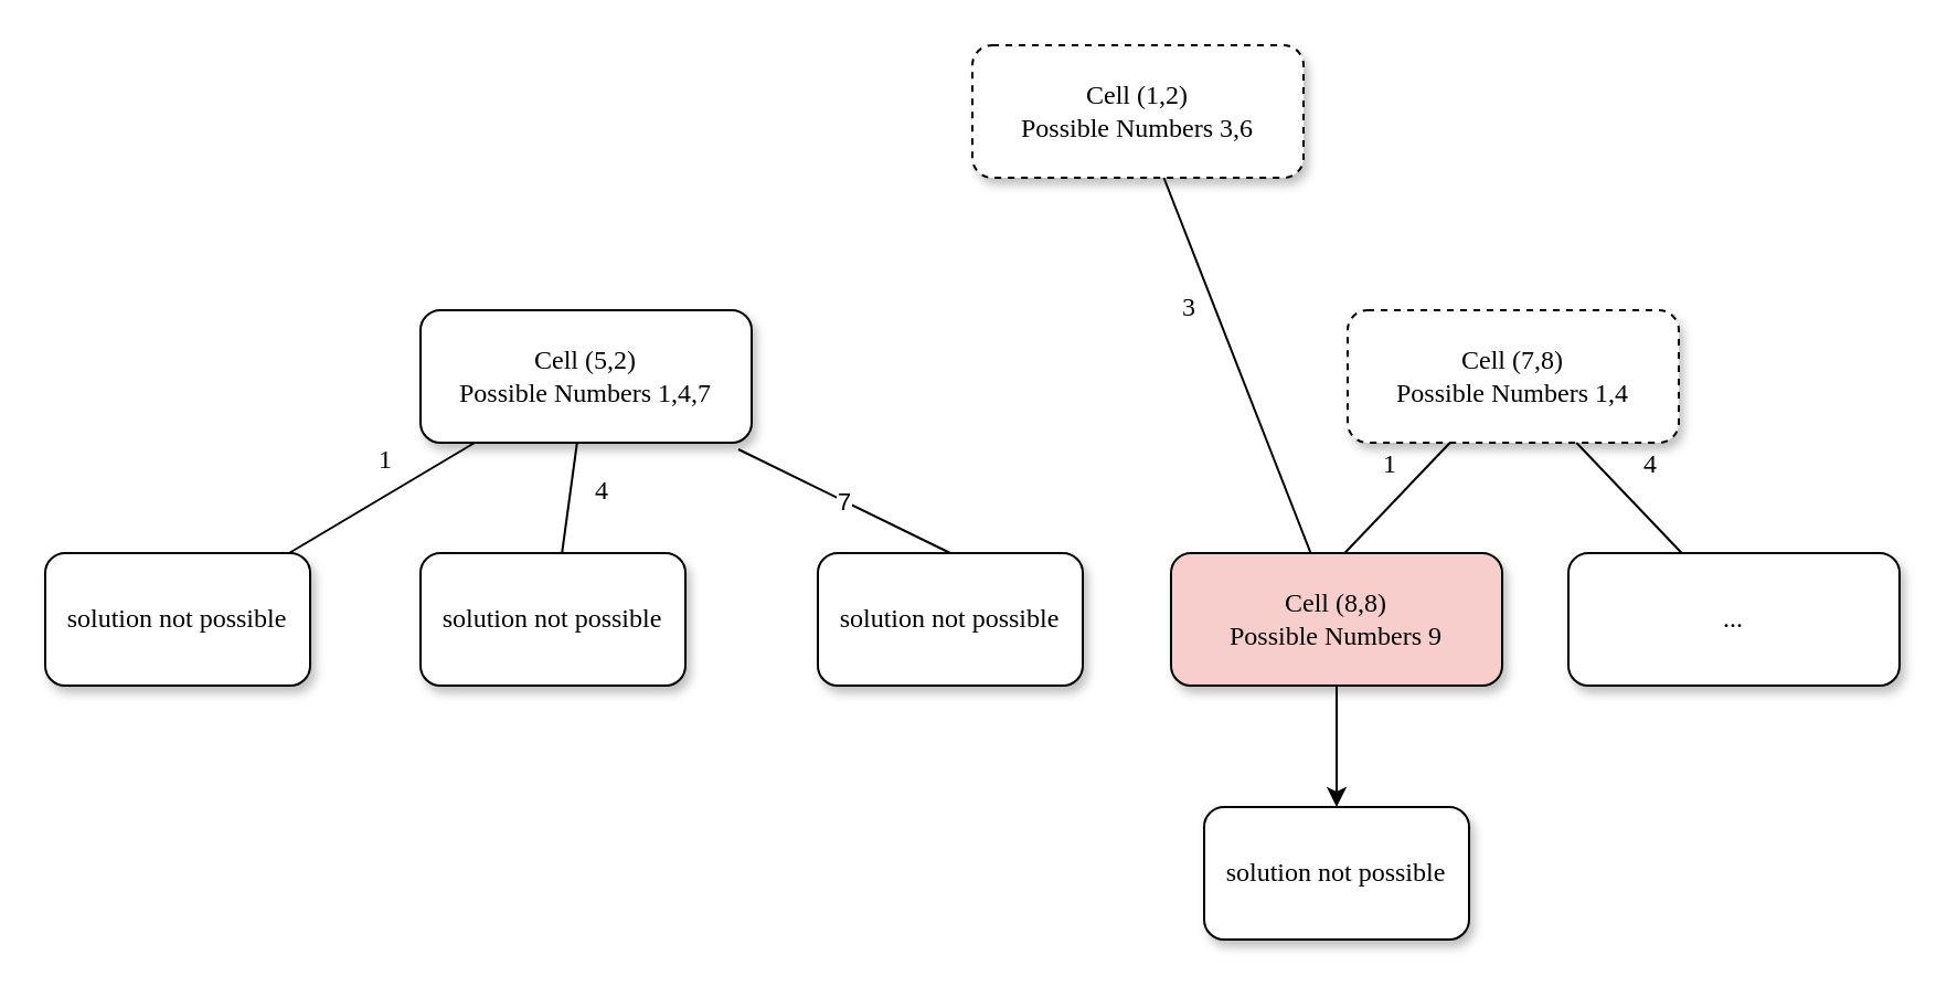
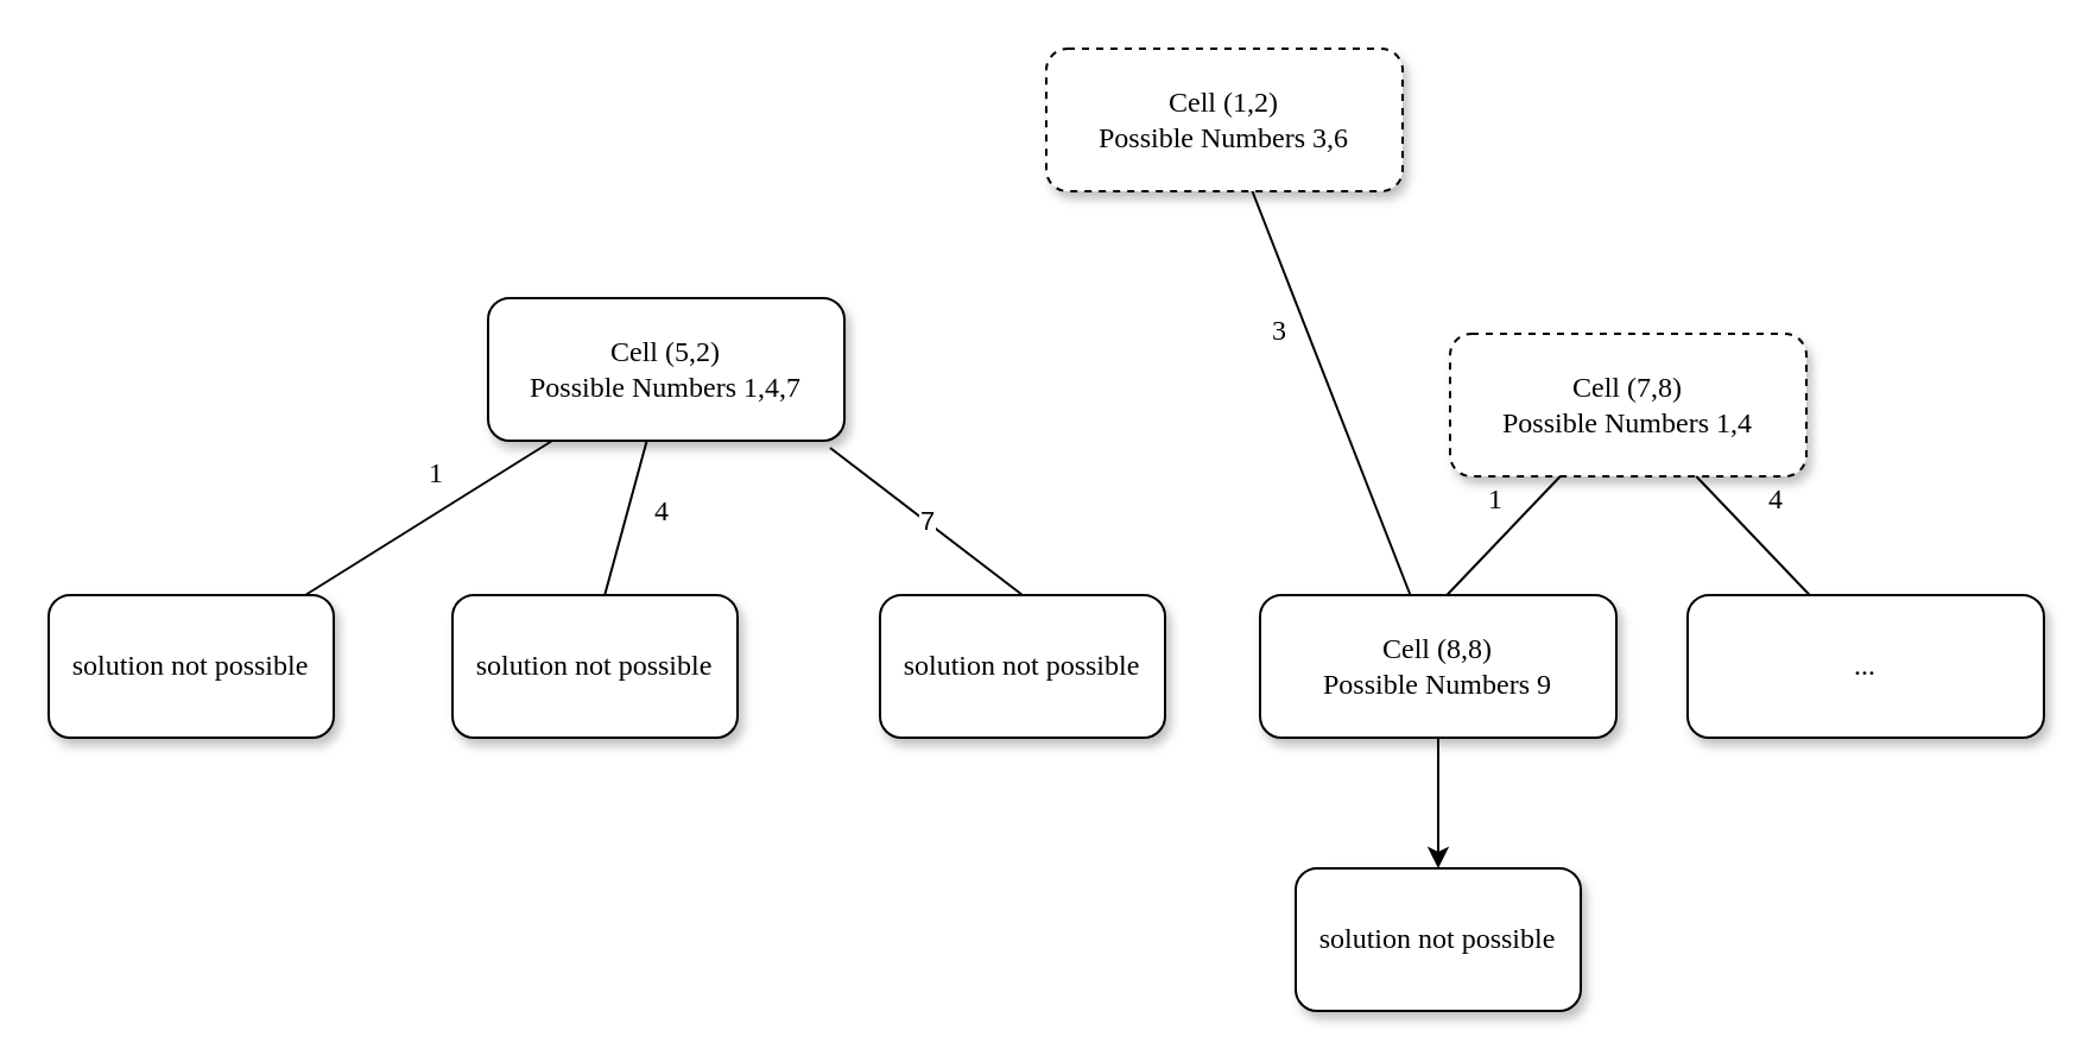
- <mxCell id="3" value="&lt;div&gt;Cell (5,2)&lt;/div&gt;&lt;div&gt;Possible Numbers 1,4,7&lt;br&gt;&lt;/div&gt;" style="whiteSpace=wrap;html=1;rounded=1;shadow=1;labelBackgroundColor=none;strokeWidth=1;fontFamily=Verdana;fontSize=12;align=center;" parent="1" vertex="1"><mxGeometry x="190" y="140" width="150" height="60" as="geometry" /></mxCell>
+ <mxCell id="3" value="&lt;div&gt;Cell (5,2)&lt;/div&gt;&lt;div&gt;Possible Numbers 1,4,7&lt;br&gt;&lt;/div&gt;" style="whiteSpace=wrap;html=1;rounded=1;shadow=1;labelBackgroundColor=none;strokeWidth=1;fontFamily=Verdana;fontSize=12;align=center;" parent="1" vertex="1"><mxGeometry x="205" y="125" width="150" height="60" as="geometry" /></mxCell>
- <mxCell id="15" value="&lt;div&gt;Cell (8,8)&lt;/div&gt;&lt;div&gt;Possible Numbers 9&lt;br&gt;&lt;/div&gt;" style="whiteSpace=wrap;html=1;rounded=1;shadow=1;labelBackgroundColor=none;strokeWidth=1;fontFamily=Verdana;fontSize=12;align=center;fillColor=#f8cecc;" vertex="1" parent="1"><mxGeometry x="530" y="250" width="150" height="60" as="geometry" /></mxCell>
+ <mxCell id="15" value="&lt;div&gt;Cell (8,8)&lt;/div&gt;&lt;div&gt;Possible Numbers 9&lt;br&gt;&lt;/div&gt;" style="whiteSpace=wrap;html=1;rounded=1;shadow=1;labelBackgroundColor=none;strokeWidth=1;fontFamily=Verdana;fontSize=12;align=center;" vertex="1" parent="1"><mxGeometry x="530" y="250" width="150" height="60" as="geometry" /></mxCell>
